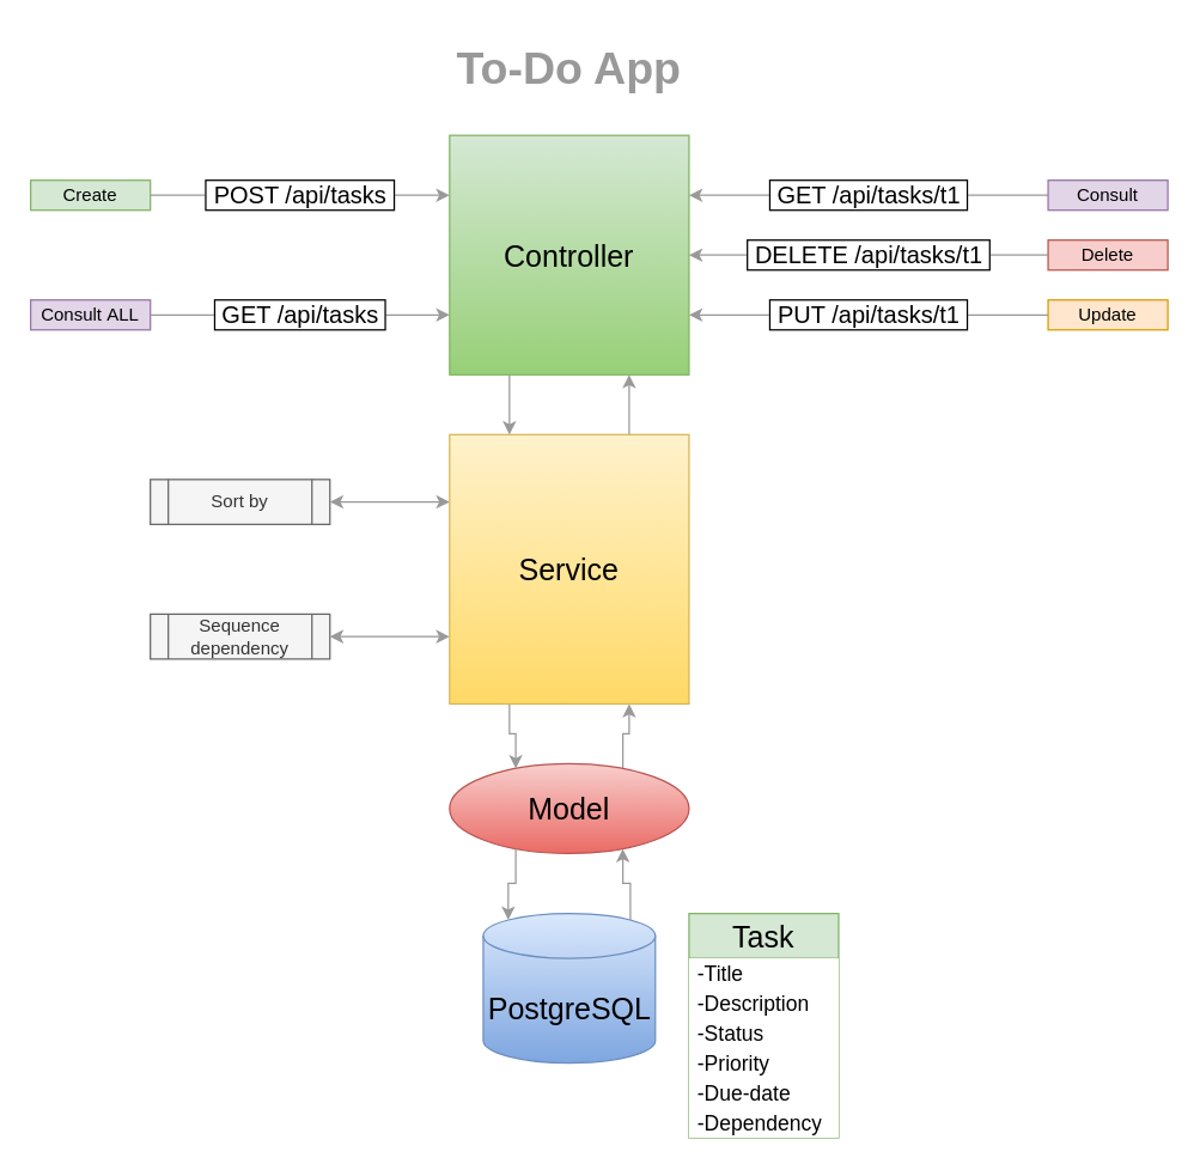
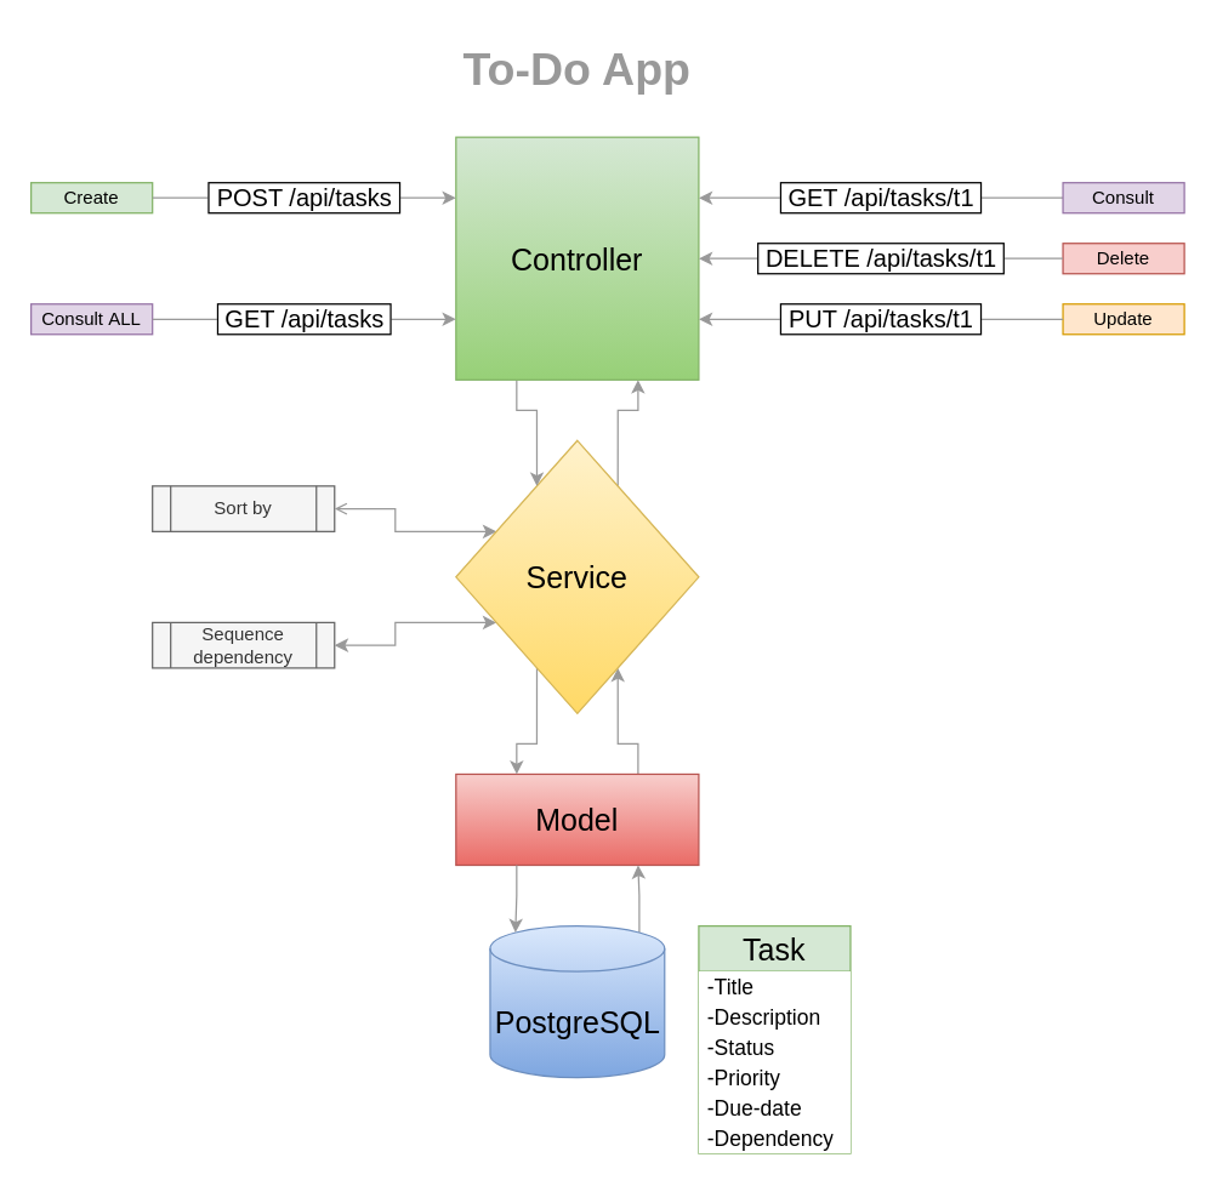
- <mxCell id="19" style="edgeStyle=orthogonalEdgeStyle;rounded=0;orthogonalLoop=1;jettySize=auto;html=1;exitX=0;exitY=0.25;exitDx=0;exitDy=0;entryX=1;entryY=0.5;entryDx=0;entryDy=0;startArrow=classic;startFill=1;strokeColor=#999999;" parent="1" source="22" target="14" edge="1"><mxGeometry relative="1" as="geometry" /></mxCell>
+ <mxCell id="19" style="edgeStyle=orthogonalEdgeStyle;rounded=0;orthogonalLoop=1;jettySize=auto;html=1;exitX=0;exitY=0.25;exitDx=0;exitDy=0;entryX=1;entryY=0.5;entryDx=0;entryDy=0;startArrow=classic;startFill=1;strokeColor=#999999;endArrow=open;" parent="1" source="22" target="14" edge="1"><mxGeometry relative="1" as="geometry" /></mxCell>
- <mxCell id="22" value="Service" style="rounded=0;whiteSpace=wrap;html=1;fontSize=20;fillColor=#fff2cc;gradientColor=#ffd966;strokeColor=#d6b656;" parent="1" vertex="1"><mxGeometry x="300" y="290" width="160" height="180" as="geometry" /></mxCell>
+ <mxCell id="22" value="Service" style="rhombus;whiteSpace=wrap;html=1;fontSize=20;fillColor=#fff2cc;gradientColor=#ffd966;strokeColor=#d6b656;" parent="1" vertex="1"><mxGeometry x="300" y="290" width="160" height="180" as="geometry" /></mxCell>
- <mxCell id="17" value="Model" style="ellipse;whiteSpace=wrap;html=1;fontSize=20;fillColor=#f8cecc;gradientColor=#ea6b66;strokeColor=#b85450;" parent="1" vertex="1"><mxGeometry x="300" y="510" width="160" height="60" as="geometry" /></mxCell>
+ <mxCell id="17" value="Model" style="rounded=0;whiteSpace=wrap;html=1;fontSize=20;fillColor=#f8cecc;gradientColor=#ea6b66;strokeColor=#b85450;" parent="1" vertex="1"><mxGeometry x="300" y="510" width="160" height="60" as="geometry" /></mxCell>
